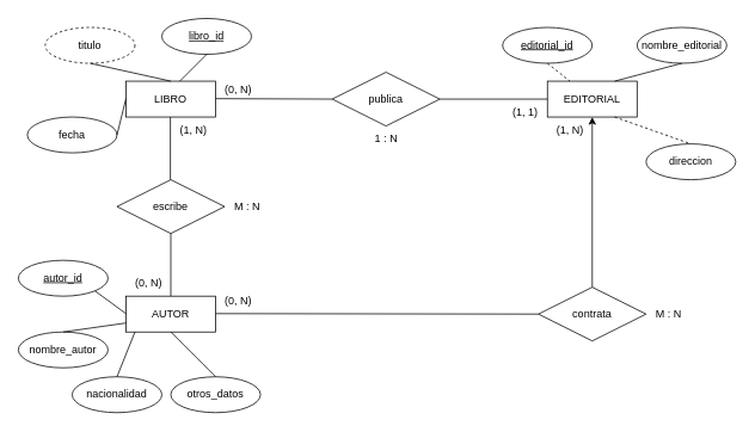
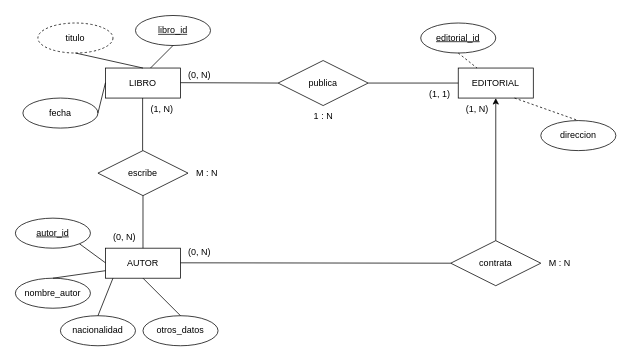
- <mxCell id="30" value="nombre_editorial" style="ellipse;whiteSpace=wrap;html=1;align=center;" vertex="1" parent="1"><mxGeometry x="710" y="30" width="100" height="40" as="geometry" /></mxCell>
- <mxCell id="31" value="" style="endArrow=none;html=1;rounded=0;entryX=0.5;entryY=1;entryDx=0;entryDy=0;exitX=0.75;exitY=0;exitDx=0;exitDy=0;" edge="1" parent="1" source="4" target="30"><mxGeometry relative="1" as="geometry"><mxPoint x="680" y="80" as="sourcePoint" /><mxPoint x="830" y="89" as="targetPoint" /></mxGeometry></mxCell>
